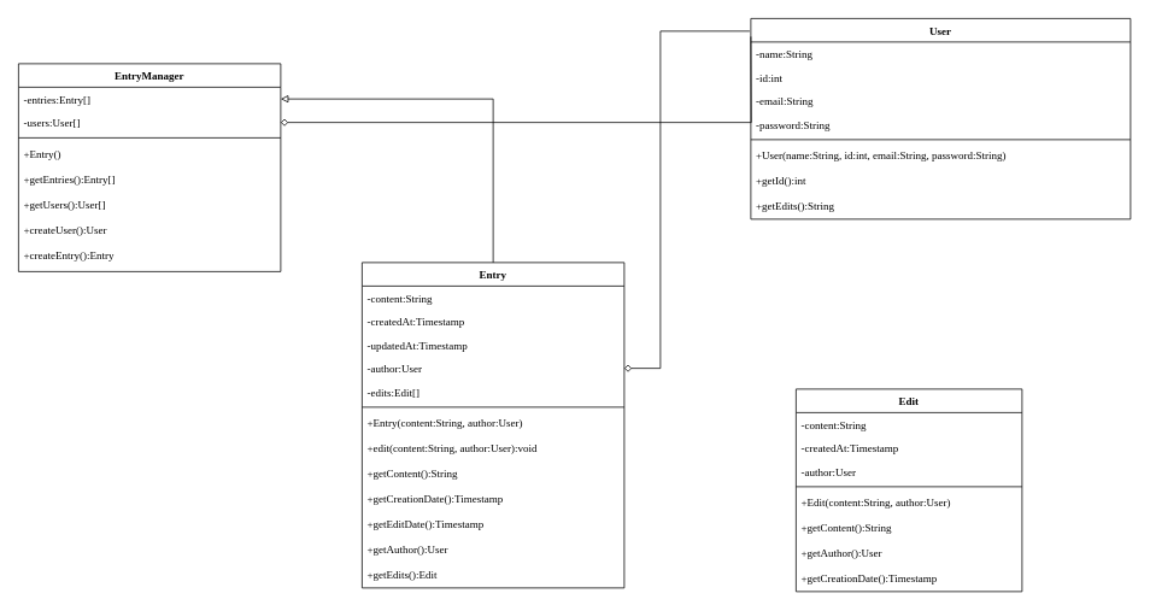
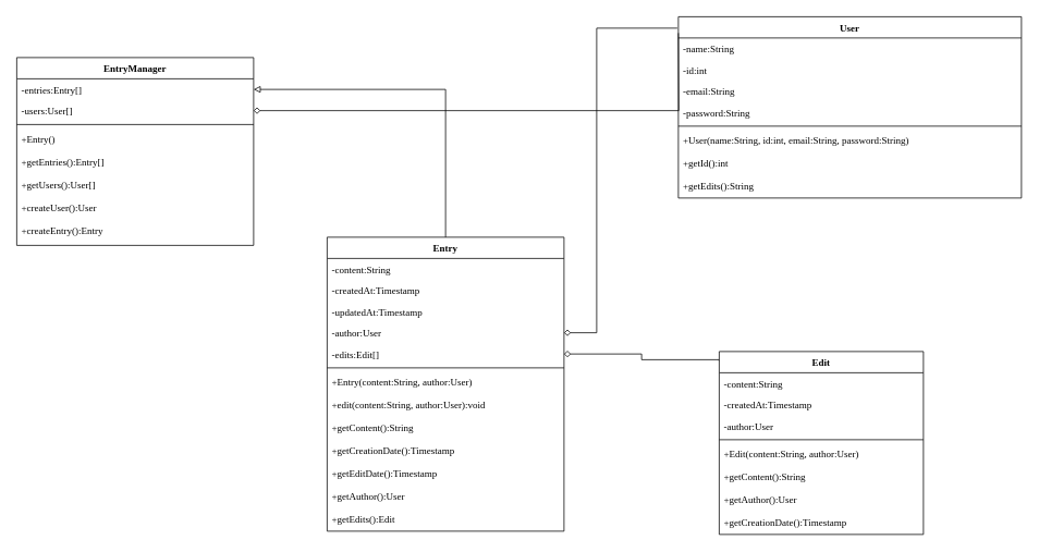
+ <mxCell id="18" style="edgeStyle=orthogonalEdgeStyle;rounded=0;orthogonalLoop=1;jettySize=auto;html=1;fontFamily=Lucida Console;endArrow=diamond;endFill=0;entryX=1;entryY=0.5;entryDx=0;entryDy=0;exitX=0;exitY=0.052;exitDx=0;exitDy=0;exitPerimeter=0;" edge="1" parent="1" source="19" target="8"><mxGeometry relative="1" as="geometry"><mxPoint x="850" y="200" as="sourcePoint" /><mxPoint x="700" y="417" as="targetPoint" /><Array as="points"><mxPoint x="785" y="440" /><mxPoint x="785" y="433" /></Array></mxGeometry></mxCell>
